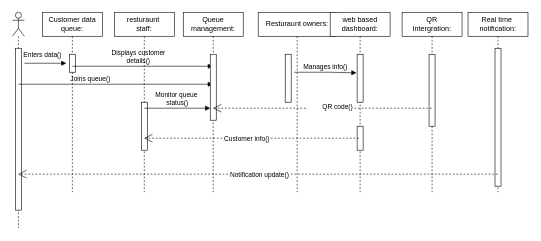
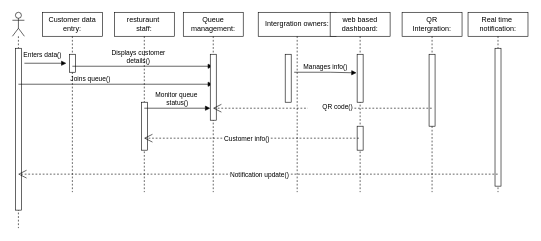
- <mxCell id="5" value="Customer data&lt;br&gt;queue:" style="shape=umlLifeline;perimeter=lifelinePerimeter;whiteSpace=wrap;html=1;container=1;collapsible=0;recursiveResize=0;outlineConnect=0;" vertex="1" parent="1"><mxGeometry x="70" y="20" width="100" height="300" as="geometry" /></mxCell>
+ <mxCell id="5" value="Customer data&lt;br&gt;entry:" style="shape=umlLifeline;perimeter=lifelinePerimeter;whiteSpace=wrap;html=1;container=1;collapsible=0;recursiveResize=0;outlineConnect=0;" vertex="1" parent="1"><mxGeometry x="70" y="20" width="100" height="300" as="geometry" /></mxCell>
- <mxCell id="14" value="Resturaunt owners:" style="shape=umlLifeline;perimeter=lifelinePerimeter;whiteSpace=wrap;html=1;container=1;collapsible=0;recursiveResize=0;outlineConnect=0;" vertex="1" parent="1"><mxGeometry x="430" y="20" width="130" height="300" as="geometry" /></mxCell>
+ <mxCell id="14" value="Intergration owners:" style="shape=umlLifeline;perimeter=lifelinePerimeter;whiteSpace=wrap;html=1;container=1;collapsible=0;recursiveResize=0;outlineConnect=0;" vertex="1" parent="1"><mxGeometry x="430" y="20" width="130" height="300" as="geometry" /></mxCell>
